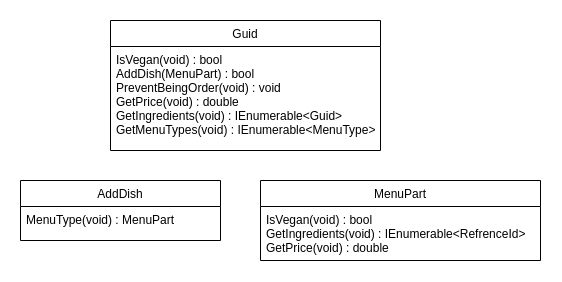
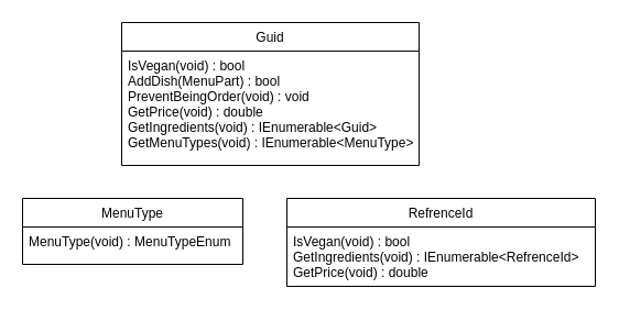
- <mxCell id="6" value="AddDish" style="swimlane;fontStyle=0;align=center;verticalAlign=top;childLayout=stackLayout;horizontal=1;startSize=26;horizontalStack=0;resizeParent=1;resizeLast=0;collapsible=0;marginBottom=0;rounded=0;shadow=0;strokeWidth=1;expand=1;" vertex="1" parent="1"><mxGeometry x="20" y="180" width="200" height="60" as="geometry"><mxRectangle x="340" y="380" width="170" height="26" as="alternateBounds" /></mxGeometry></mxCell>
+ <mxCell id="6" value="MenuType" style="swimlane;fontStyle=0;align=center;verticalAlign=top;childLayout=stackLayout;horizontal=1;startSize=26;horizontalStack=0;resizeParent=1;resizeLast=0;collapsible=0;marginBottom=0;rounded=0;shadow=0;strokeWidth=1;expand=1;" vertex="1" parent="1"><mxGeometry x="20" y="180" width="200" height="60" as="geometry"><mxRectangle x="340" y="380" width="170" height="26" as="alternateBounds" /></mxGeometry></mxCell>
- <mxCell id="4" value="MenuPart" style="swimlane;fontStyle=0;align=center;verticalAlign=top;childLayout=stackLayout;horizontal=1;startSize=26;horizontalStack=0;resizeParent=1;resizeLast=0;collapsible=0;marginBottom=0;rounded=0;shadow=0;strokeWidth=1;expand=1;" vertex="1" parent="1"><mxGeometry x="260" y="180" width="280" height="80" as="geometry"><mxRectangle x="340" y="380" width="170" height="26" as="alternateBounds" /></mxGeometry></mxCell>
+ <mxCell id="4" value="RefrenceId" style="swimlane;fontStyle=0;align=center;verticalAlign=top;childLayout=stackLayout;horizontal=1;startSize=26;horizontalStack=0;resizeParent=1;resizeLast=0;collapsible=0;marginBottom=0;rounded=0;shadow=0;strokeWidth=1;expand=1;" vertex="1" parent="1"><mxGeometry x="260" y="180" width="280" height="80" as="geometry"><mxRectangle x="340" y="380" width="170" height="26" as="alternateBounds" /></mxGeometry></mxCell>
- <mxCell id="7" value="MenuType(void) : MenuPart" style="text;align=left;verticalAlign=top;spacingLeft=4;spacingRight=4;overflow=hidden;rotatable=0;points=[[0,0.5],[1,0.5]];portConstraint=eastwest;" vertex="1" parent="6"><mxGeometry y="26" width="200" height="24" as="geometry" /></mxCell>
+ <mxCell id="7" value="MenuType(void) : MenuTypeEnum" style="text;align=left;verticalAlign=top;spacingLeft=4;spacingRight=4;overflow=hidden;rotatable=0;points=[[0,0.5],[1,0.5]];portConstraint=eastwest;" vertex="1" parent="6"><mxGeometry y="26" width="200" height="24" as="geometry" /></mxCell>
